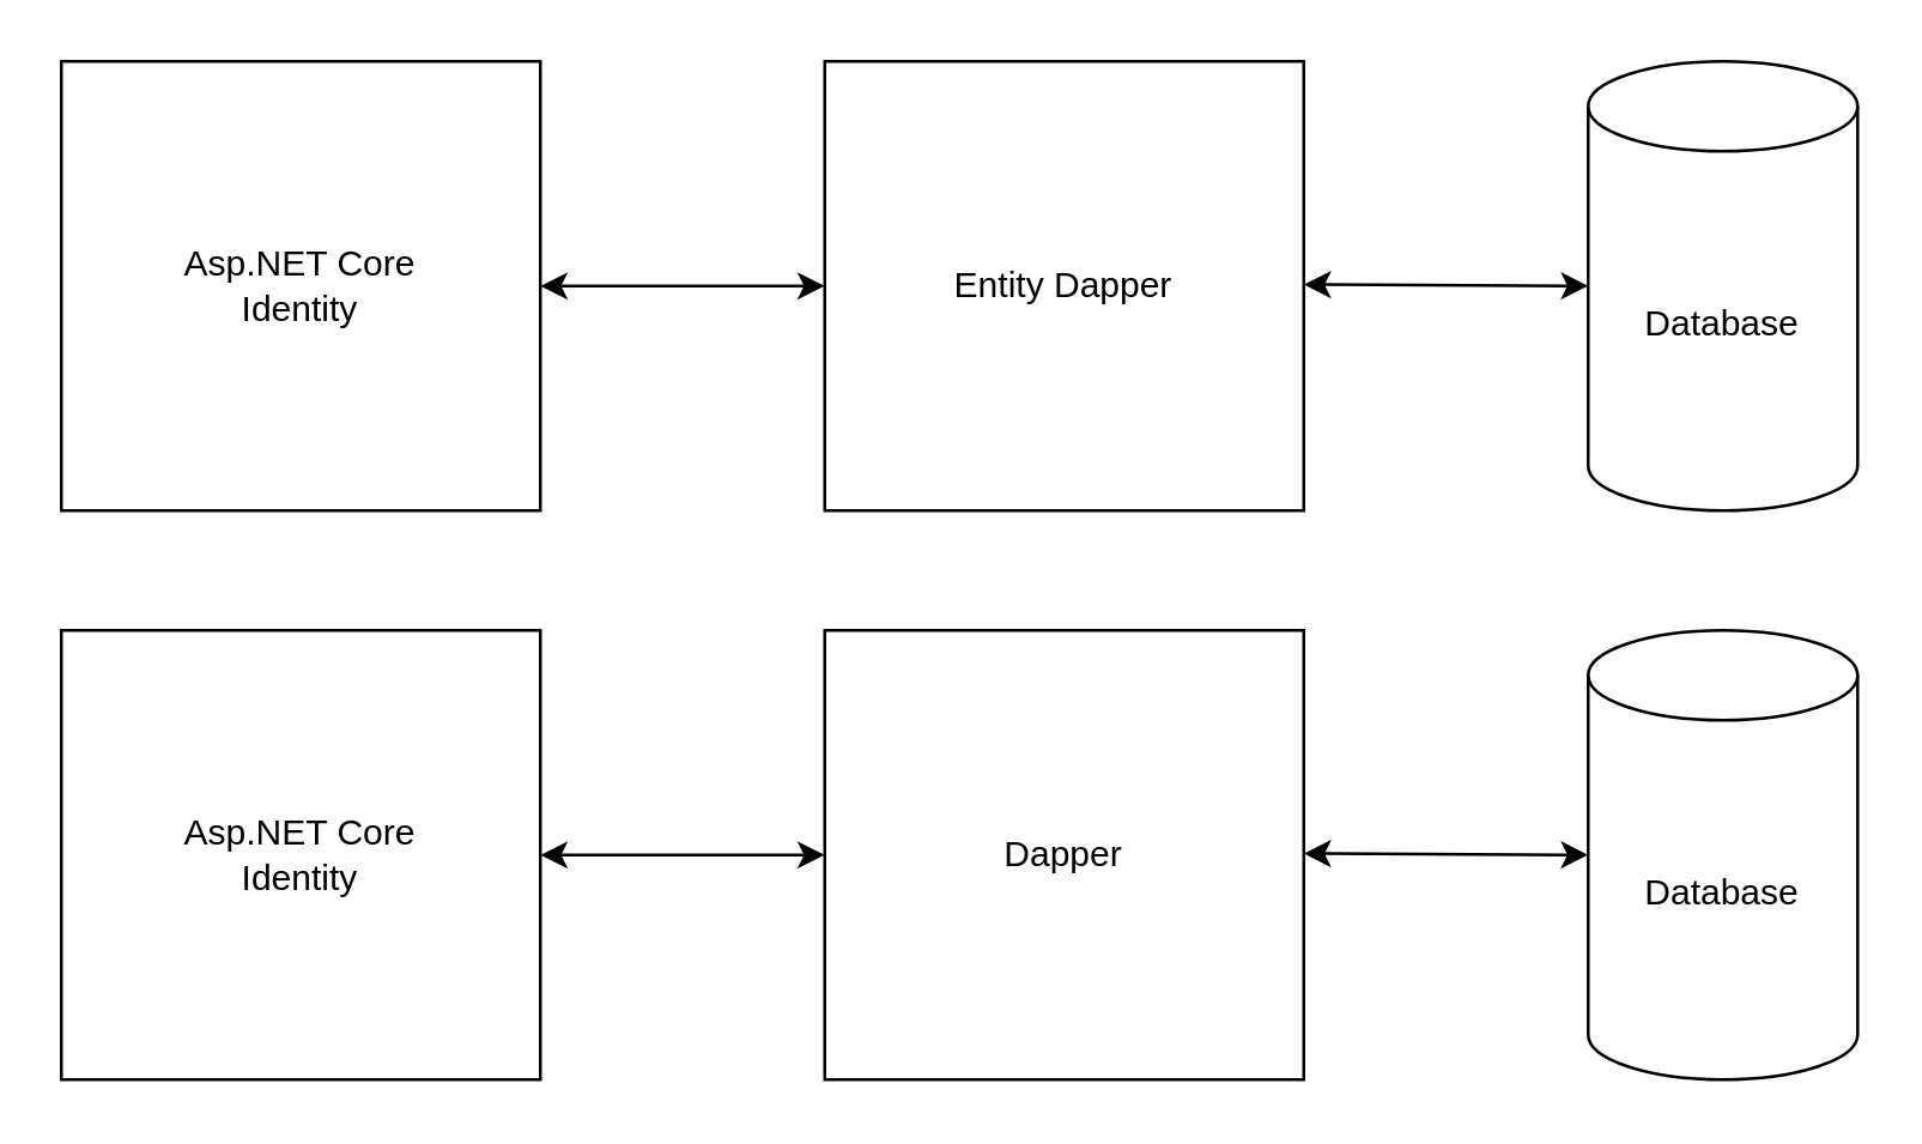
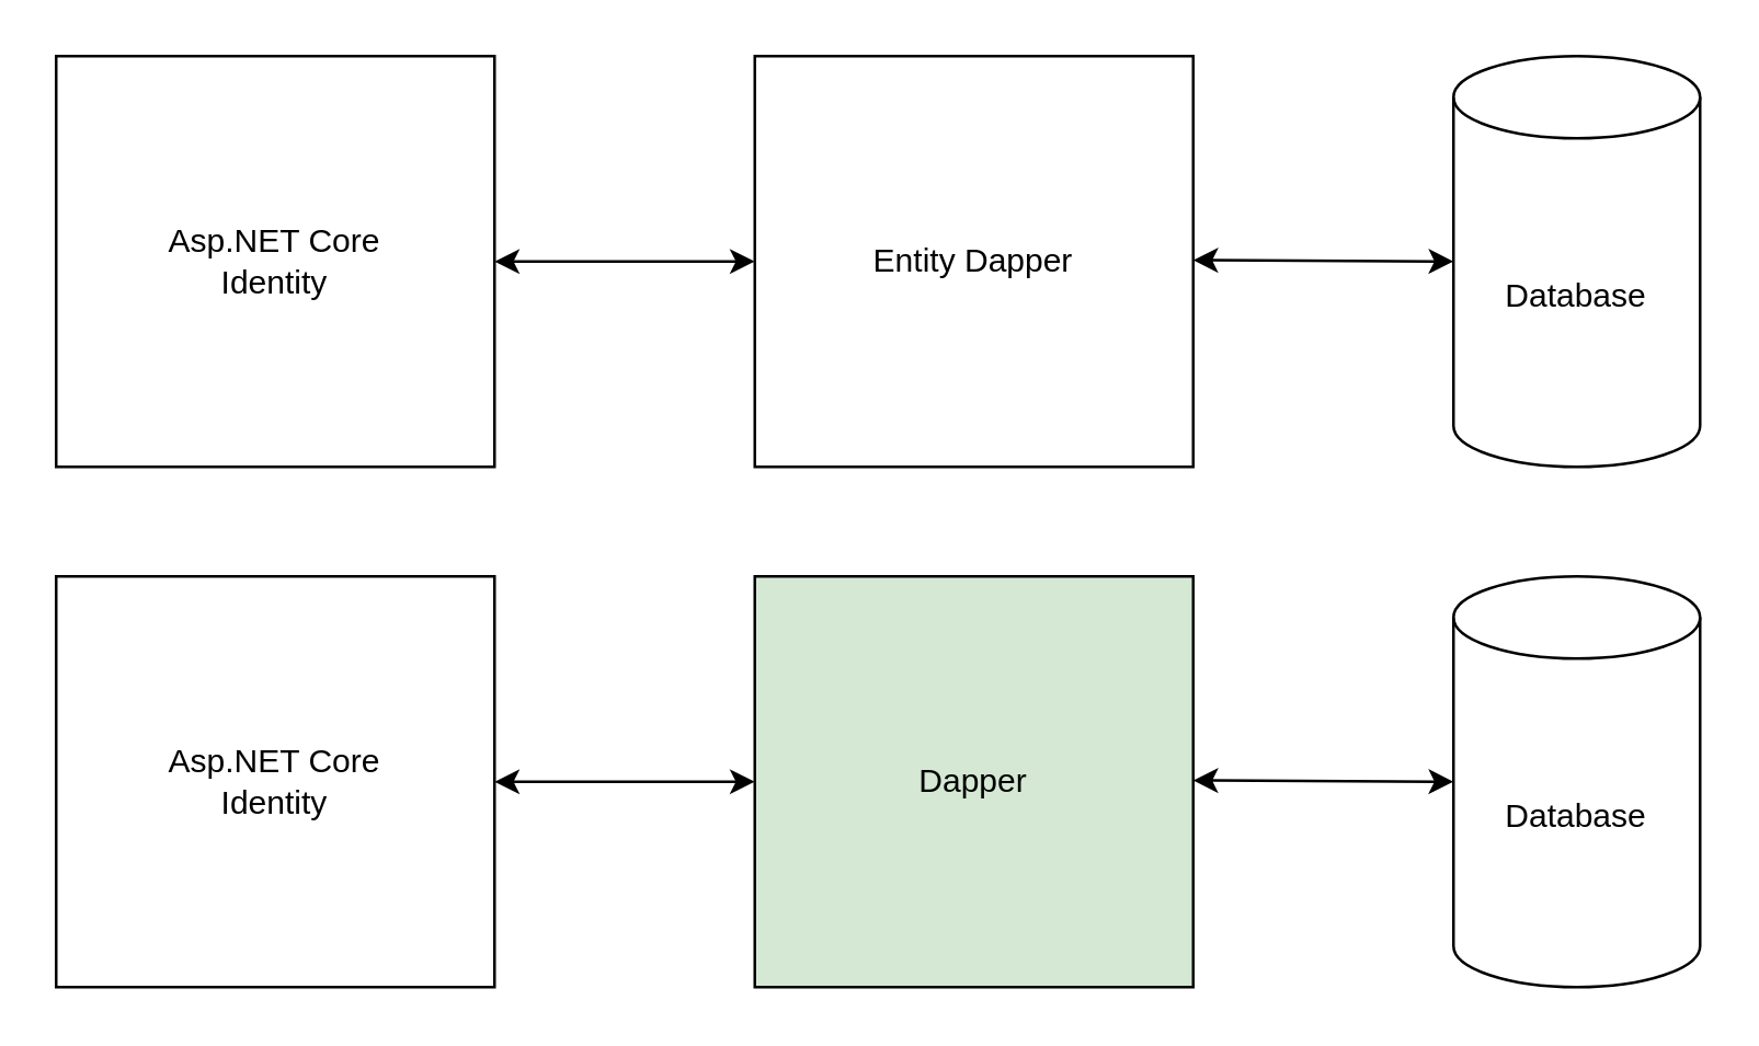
- <mxCell id="8" value="Dapper" style="rounded=0;whiteSpace=wrap;html=1;" vertex="1" parent="1"><mxGeometry x="275" y="210" width="160" height="150" as="geometry" /></mxCell>
+ <mxCell id="8" value="Dapper" style="rounded=0;whiteSpace=wrap;html=1;fillColor=#d5e8d4;" vertex="1" parent="1"><mxGeometry x="275" y="210" width="160" height="150" as="geometry" /></mxCell>
